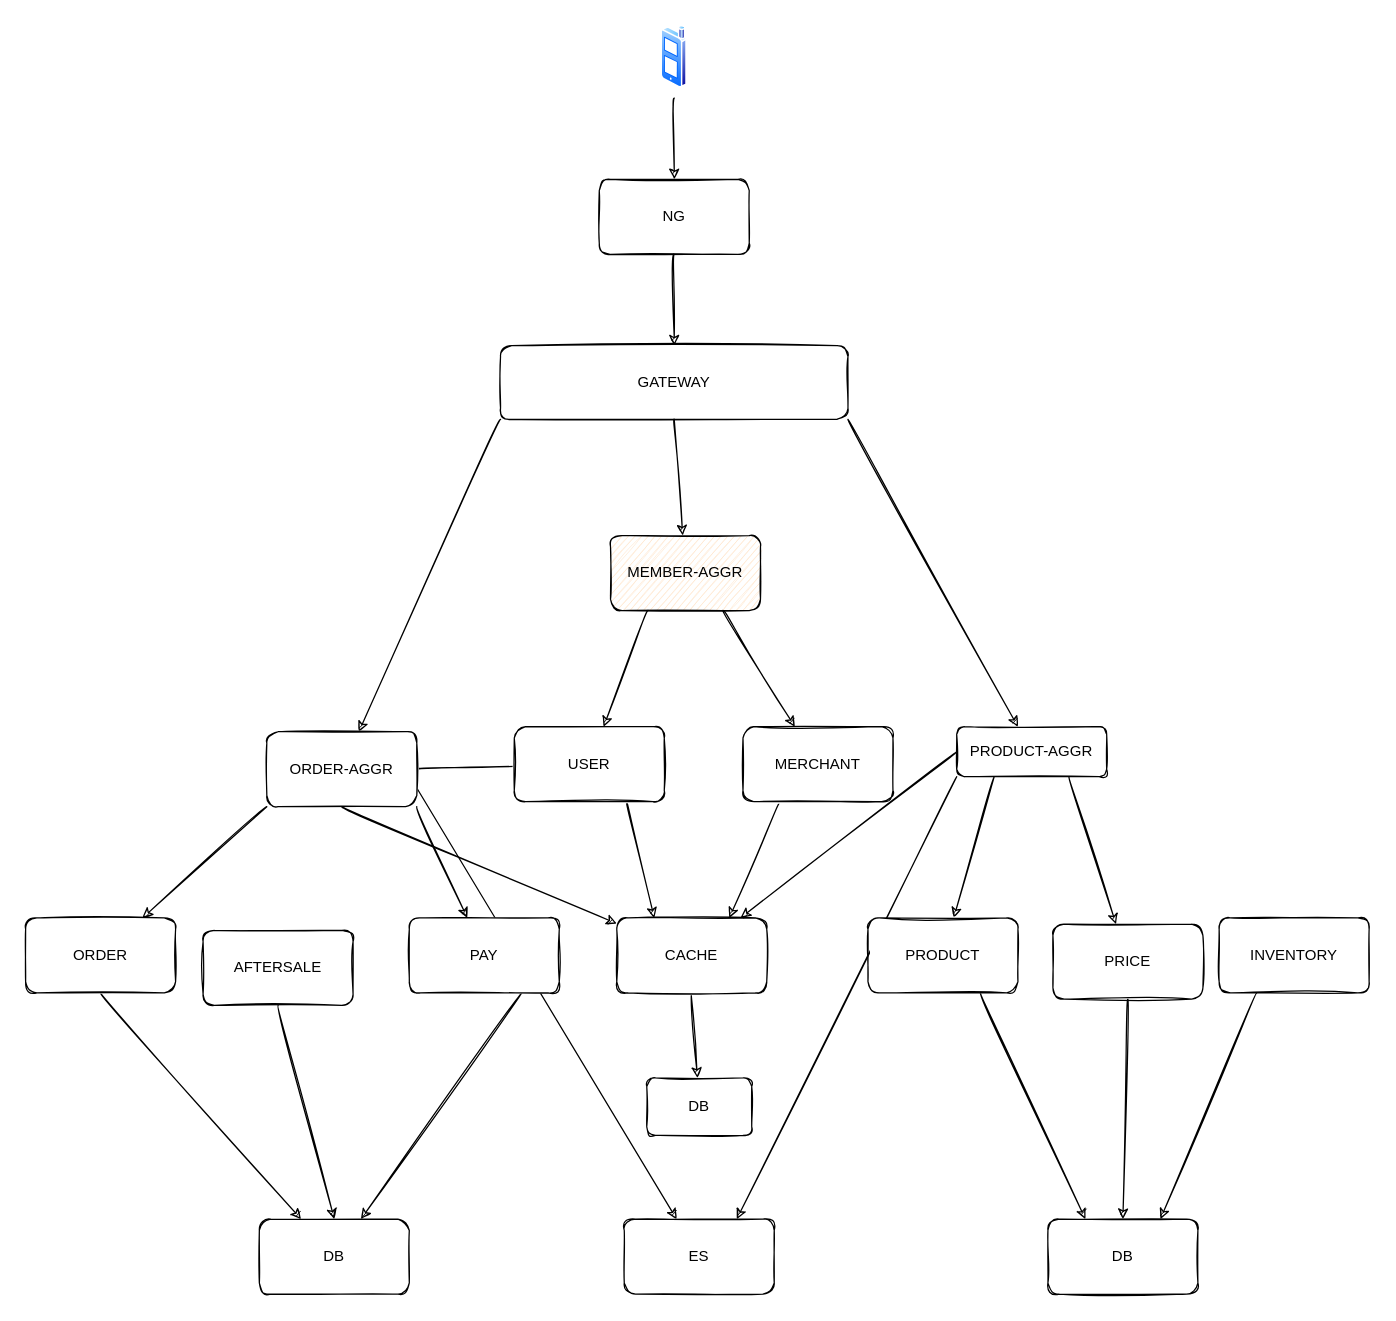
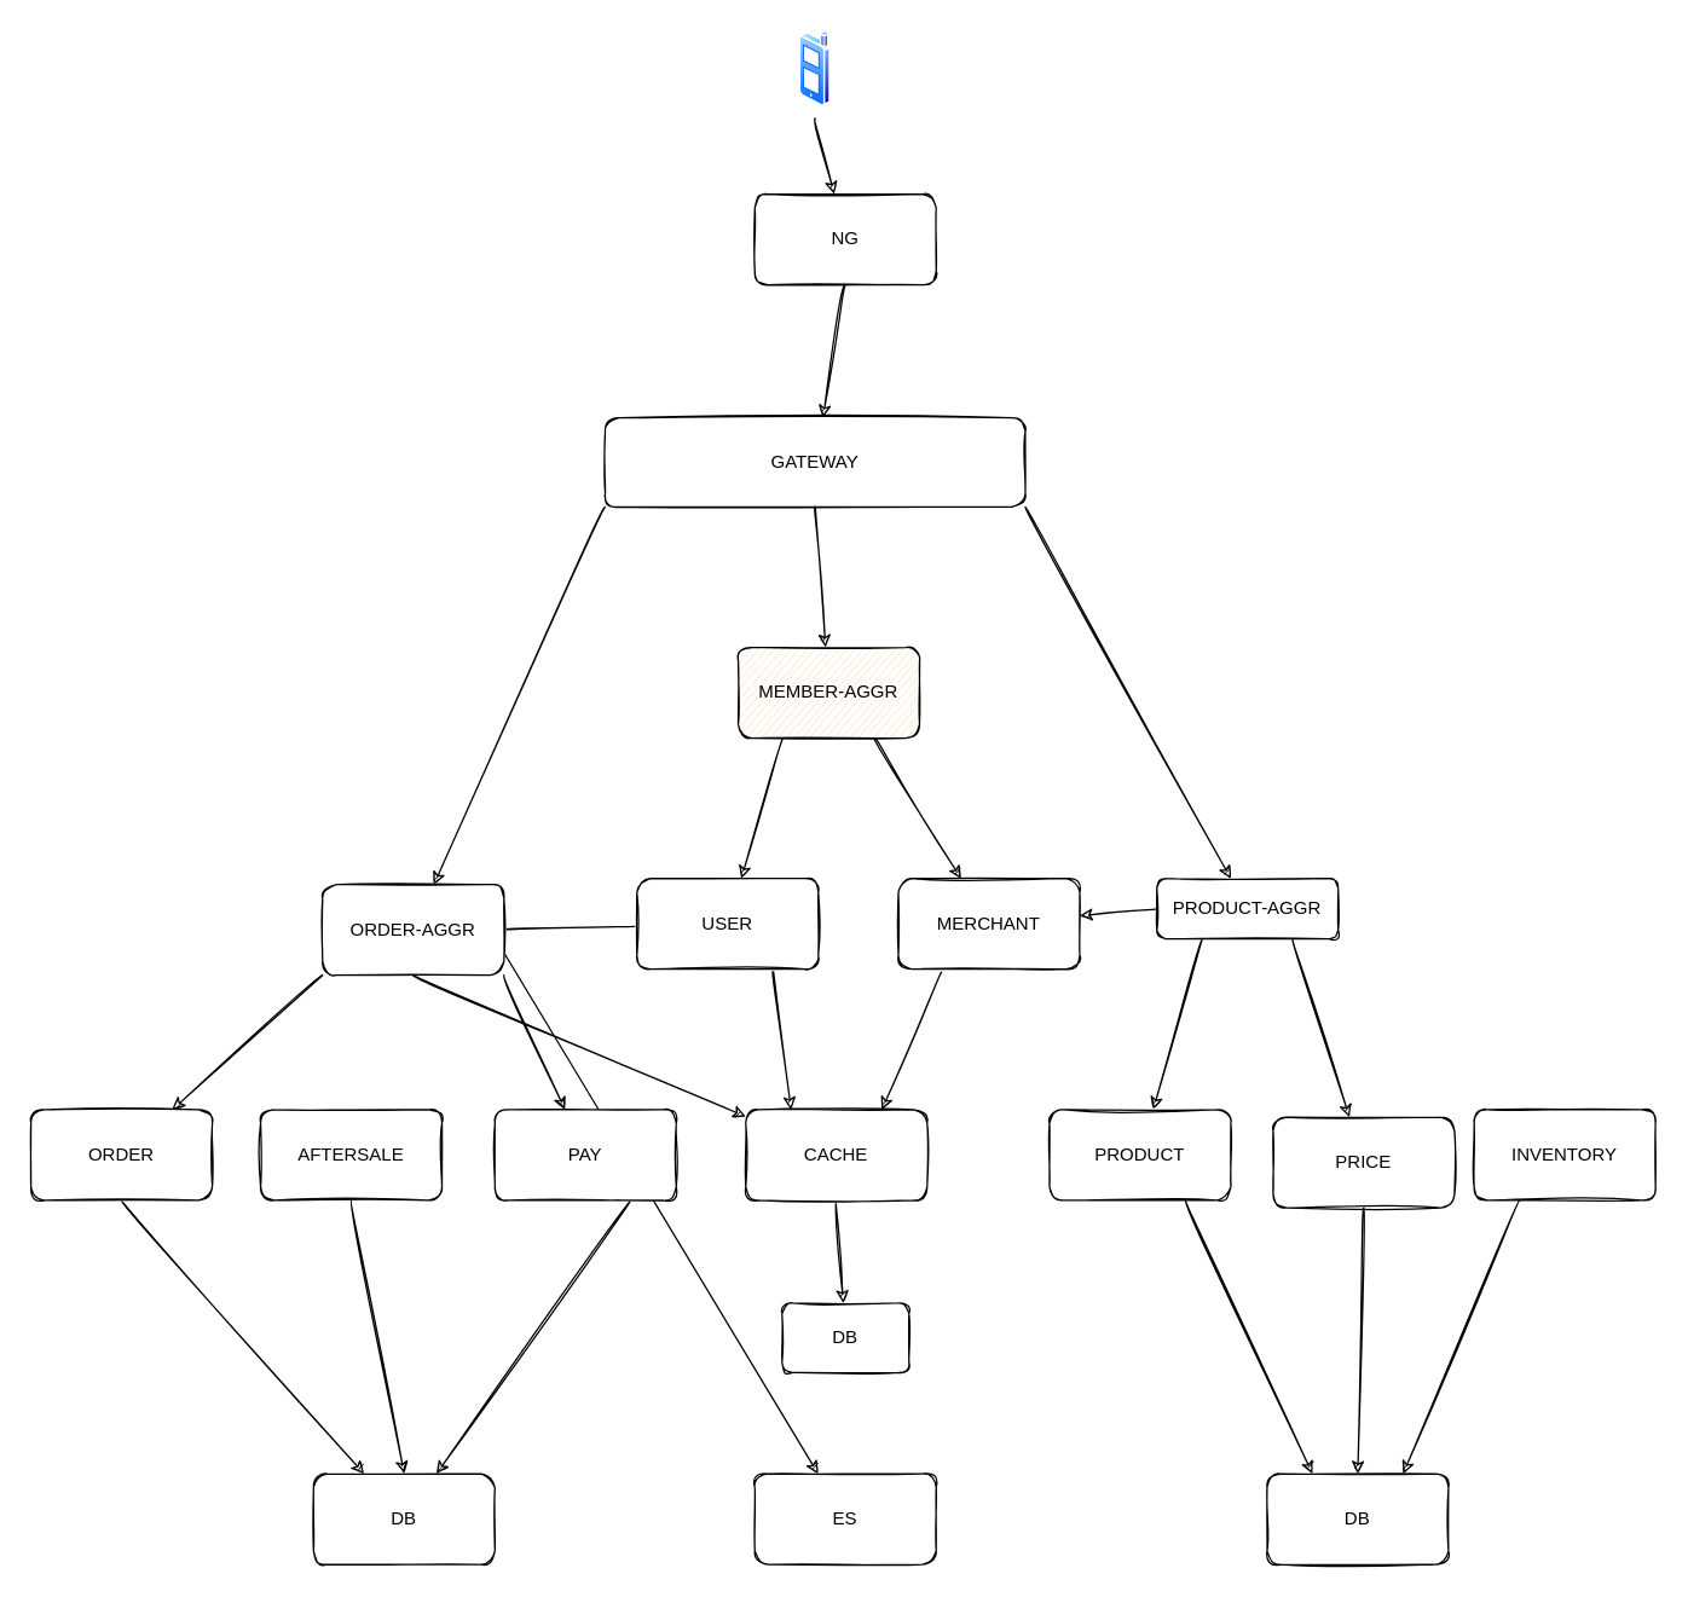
- <mxCell id="3" value="NG" style="rounded=1;whiteSpace=wrap;html=1;sketch=1;" vertex="1" parent="1"><mxGeometry x="479" y="143" width="120" height="60" as="geometry" /></mxCell>
+ <mxCell id="3" value="NG" style="rounded=1;whiteSpace=wrap;html=1;sketch=1;" vertex="1" parent="1"><mxGeometry x="499" y="128" width="120" height="60" as="geometry" /></mxCell>
- <mxCell id="27" value="USER" style="rounded=1;whiteSpace=wrap;html=1;sketch=1;" vertex="1" parent="1"><mxGeometry x="411" y="581" width="120" height="60" as="geometry" /></mxCell>
+ <mxCell id="27" value="USER" style="rounded=1;whiteSpace=wrap;html=1;sketch=1;" vertex="1" parent="1"><mxGeometry x="421" y="581" width="120" height="60" as="geometry" /></mxCell>
- <mxCell id="19" style="edgeStyle=none;curved=1;sketch=1;orthogonalLoop=1;jettySize=auto;html=1;exitX=0;exitY=0.5;exitDx=0;exitDy=0;" edge="1" parent="1" source="21" target="44"><mxGeometry relative="1" as="geometry" /></mxCell>
+ <mxCell id="19" style="edgeStyle=none;curved=1;sketch=1;orthogonalLoop=1;jettySize=auto;html=1;exitX=0;exitY=0.5;exitDx=0;exitDy=0;" edge="1" parent="1" source="21" target="29"><mxGeometry relative="1" as="geometry" /></mxCell>
- <mxCell id="25" value="AFTERSALE" style="rounded=1;whiteSpace=wrap;html=1;sketch=1;" vertex="1" parent="1"><mxGeometry x="162" y="744" width="120" height="60" as="geometry" /></mxCell>
+ <mxCell id="25" value="AFTERSALE" style="rounded=1;whiteSpace=wrap;html=1;sketch=1;" vertex="1" parent="1"><mxGeometry x="172" y="734" width="120" height="60" as="geometry" /></mxCell>
- <mxCell id="20" style="edgeStyle=none;curved=1;sketch=1;orthogonalLoop=1;jettySize=auto;html=1;exitX=0;exitY=1;exitDx=0;exitDy=0;entryX=0.75;entryY=0;entryDx=0;entryDy=0;" edge="1" parent="1" source="21" target="40"><mxGeometry relative="1" as="geometry" /></mxCell>
